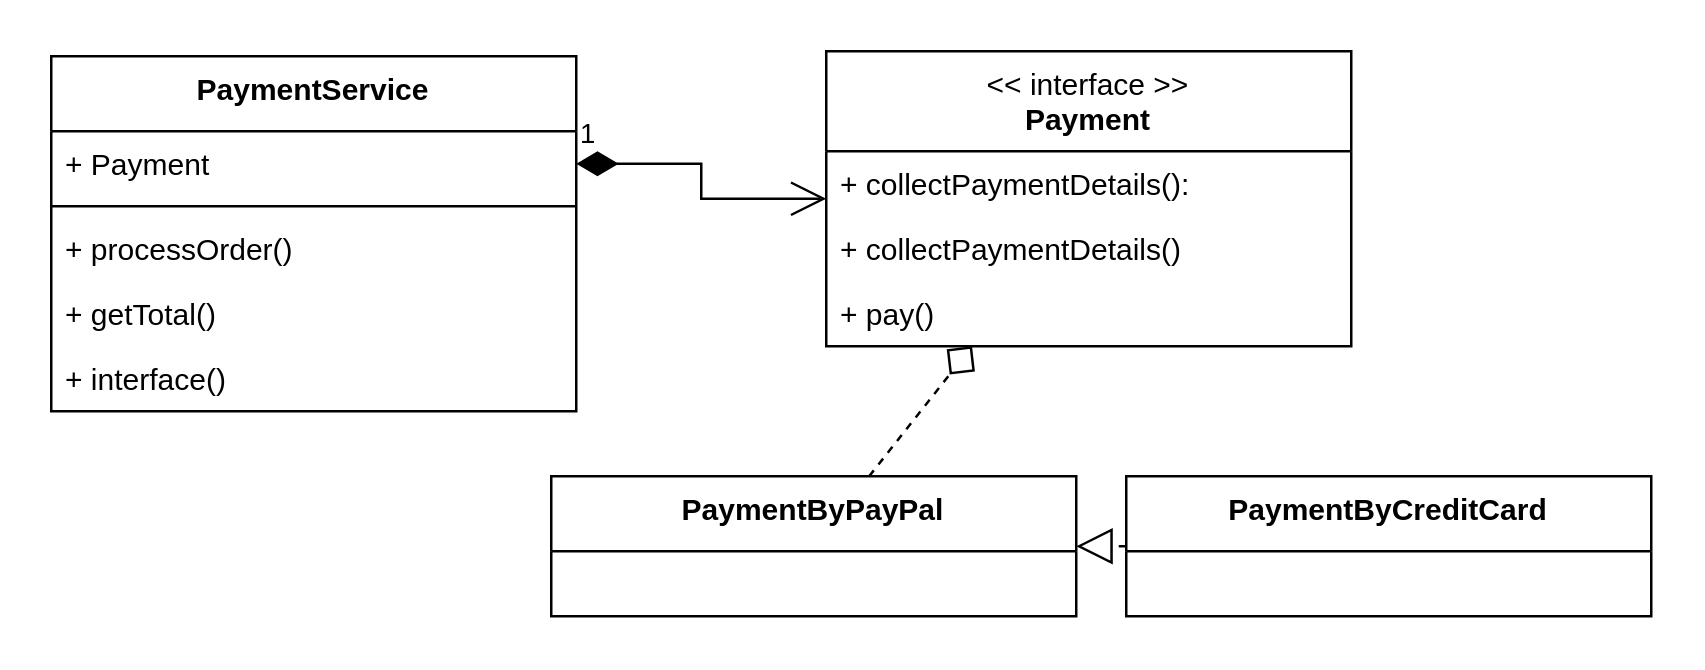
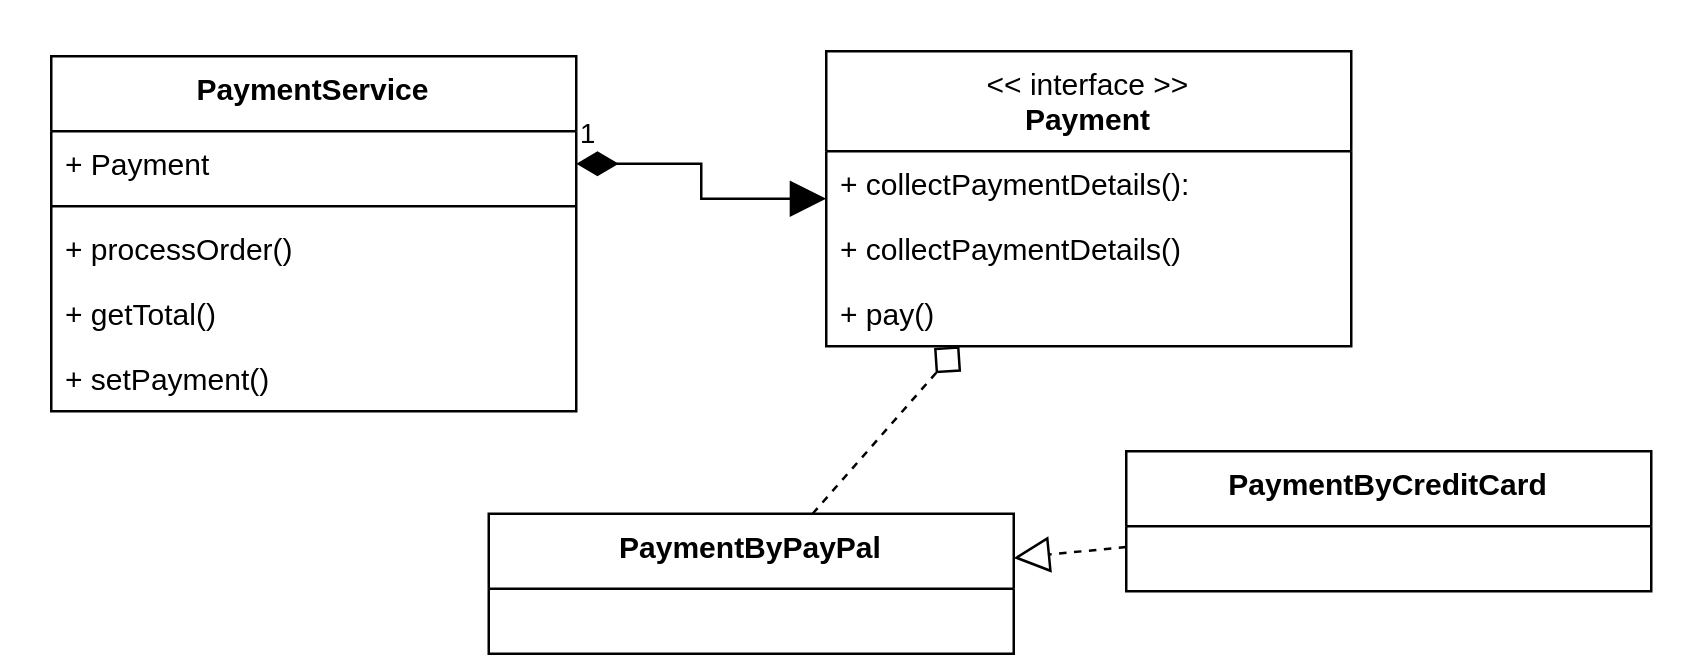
- <mxCell id="16" value="1" style="endArrow=open;html=1;endSize=12;startArrow=diamondThin;startSize=14;startFill=1;edgeStyle=orthogonalEdgeStyle;align=left;verticalAlign=bottom;rounded=0;" parent="1" source="11" target="2" edge="1"><mxGeometry x="-1" y="3" relative="1" as="geometry"><mxPoint x="420" y="190" as="sourcePoint" /><mxPoint x="580" y="190" as="targetPoint" /></mxGeometry></mxCell>
+ <mxCell id="16" value="1" style="endArrow=block;html=1;endSize=12;startArrow=diamondThin;startSize=14;startFill=1;edgeStyle=orthogonalEdgeStyle;align=left;verticalAlign=bottom;rounded=0;" parent="1" source="11" target="2" edge="1"><mxGeometry x="-1" y="3" relative="1" as="geometry"><mxPoint x="420" y="190" as="sourcePoint" /><mxPoint x="580" y="190" as="targetPoint" /></mxGeometry></mxCell>
- <mxCell id="15" value="+ interface()" style="text;strokeColor=none;fillColor=none;align=left;verticalAlign=top;spacingLeft=4;spacingRight=4;overflow=hidden;rotatable=0;points=[[0,0.5],[1,0.5]];portConstraint=eastwest;whiteSpace=wrap;html=1;" vertex="1" parent="10"><mxGeometry y="116" width="210" height="26" as="geometry" /></mxCell>
+ <mxCell id="15" value="+ setPayment()" style="text;strokeColor=none;fillColor=none;align=left;verticalAlign=top;spacingLeft=4;spacingRight=4;overflow=hidden;rotatable=0;points=[[0,0.5],[1,0.5]];portConstraint=eastwest;whiteSpace=wrap;html=1;" vertex="1" parent="10"><mxGeometry y="116" width="210" height="26" as="geometry" /></mxCell>
- <mxCell id="6" value="PaymentByPayPal" style="swimlane;fontStyle=1;align=center;verticalAlign=top;childLayout=stackLayout;horizontal=1;startSize=30;horizontalStack=0;resizeParent=1;resizeParentMax=0;resizeLast=0;collapsible=1;marginBottom=0;whiteSpace=wrap;html=1;" parent="1" vertex="1"><mxGeometry x="220" y="190" width="210" height="56" as="geometry" /></mxCell>
+ <mxCell id="6" value="PaymentByPayPal" style="swimlane;fontStyle=1;align=center;verticalAlign=top;childLayout=stackLayout;horizontal=1;startSize=30;horizontalStack=0;resizeParent=1;resizeParentMax=0;resizeLast=0;collapsible=1;marginBottom=0;whiteSpace=wrap;html=1;" parent="1" vertex="1"><mxGeometry x="195" y="205" width="210" height="56" as="geometry" /></mxCell>
- <mxCell id="7" value="PaymentByCreditCard" style="swimlane;fontStyle=1;align=center;verticalAlign=top;childLayout=stackLayout;horizontal=1;startSize=30;horizontalStack=0;resizeParent=1;resizeParentMax=0;resizeLast=0;collapsible=1;marginBottom=0;whiteSpace=wrap;html=1;" parent="1" vertex="1"><mxGeometry x="450" y="190" width="210" height="56" as="geometry" /></mxCell>
+ <mxCell id="7" value="PaymentByCreditCard" style="swimlane;fontStyle=1;align=center;verticalAlign=top;childLayout=stackLayout;horizontal=1;startSize=30;horizontalStack=0;resizeParent=1;resizeParentMax=0;resizeLast=0;collapsible=1;marginBottom=0;whiteSpace=wrap;html=1;" parent="1" vertex="1"><mxGeometry x="450" y="180" width="210" height="56" as="geometry" /></mxCell>
